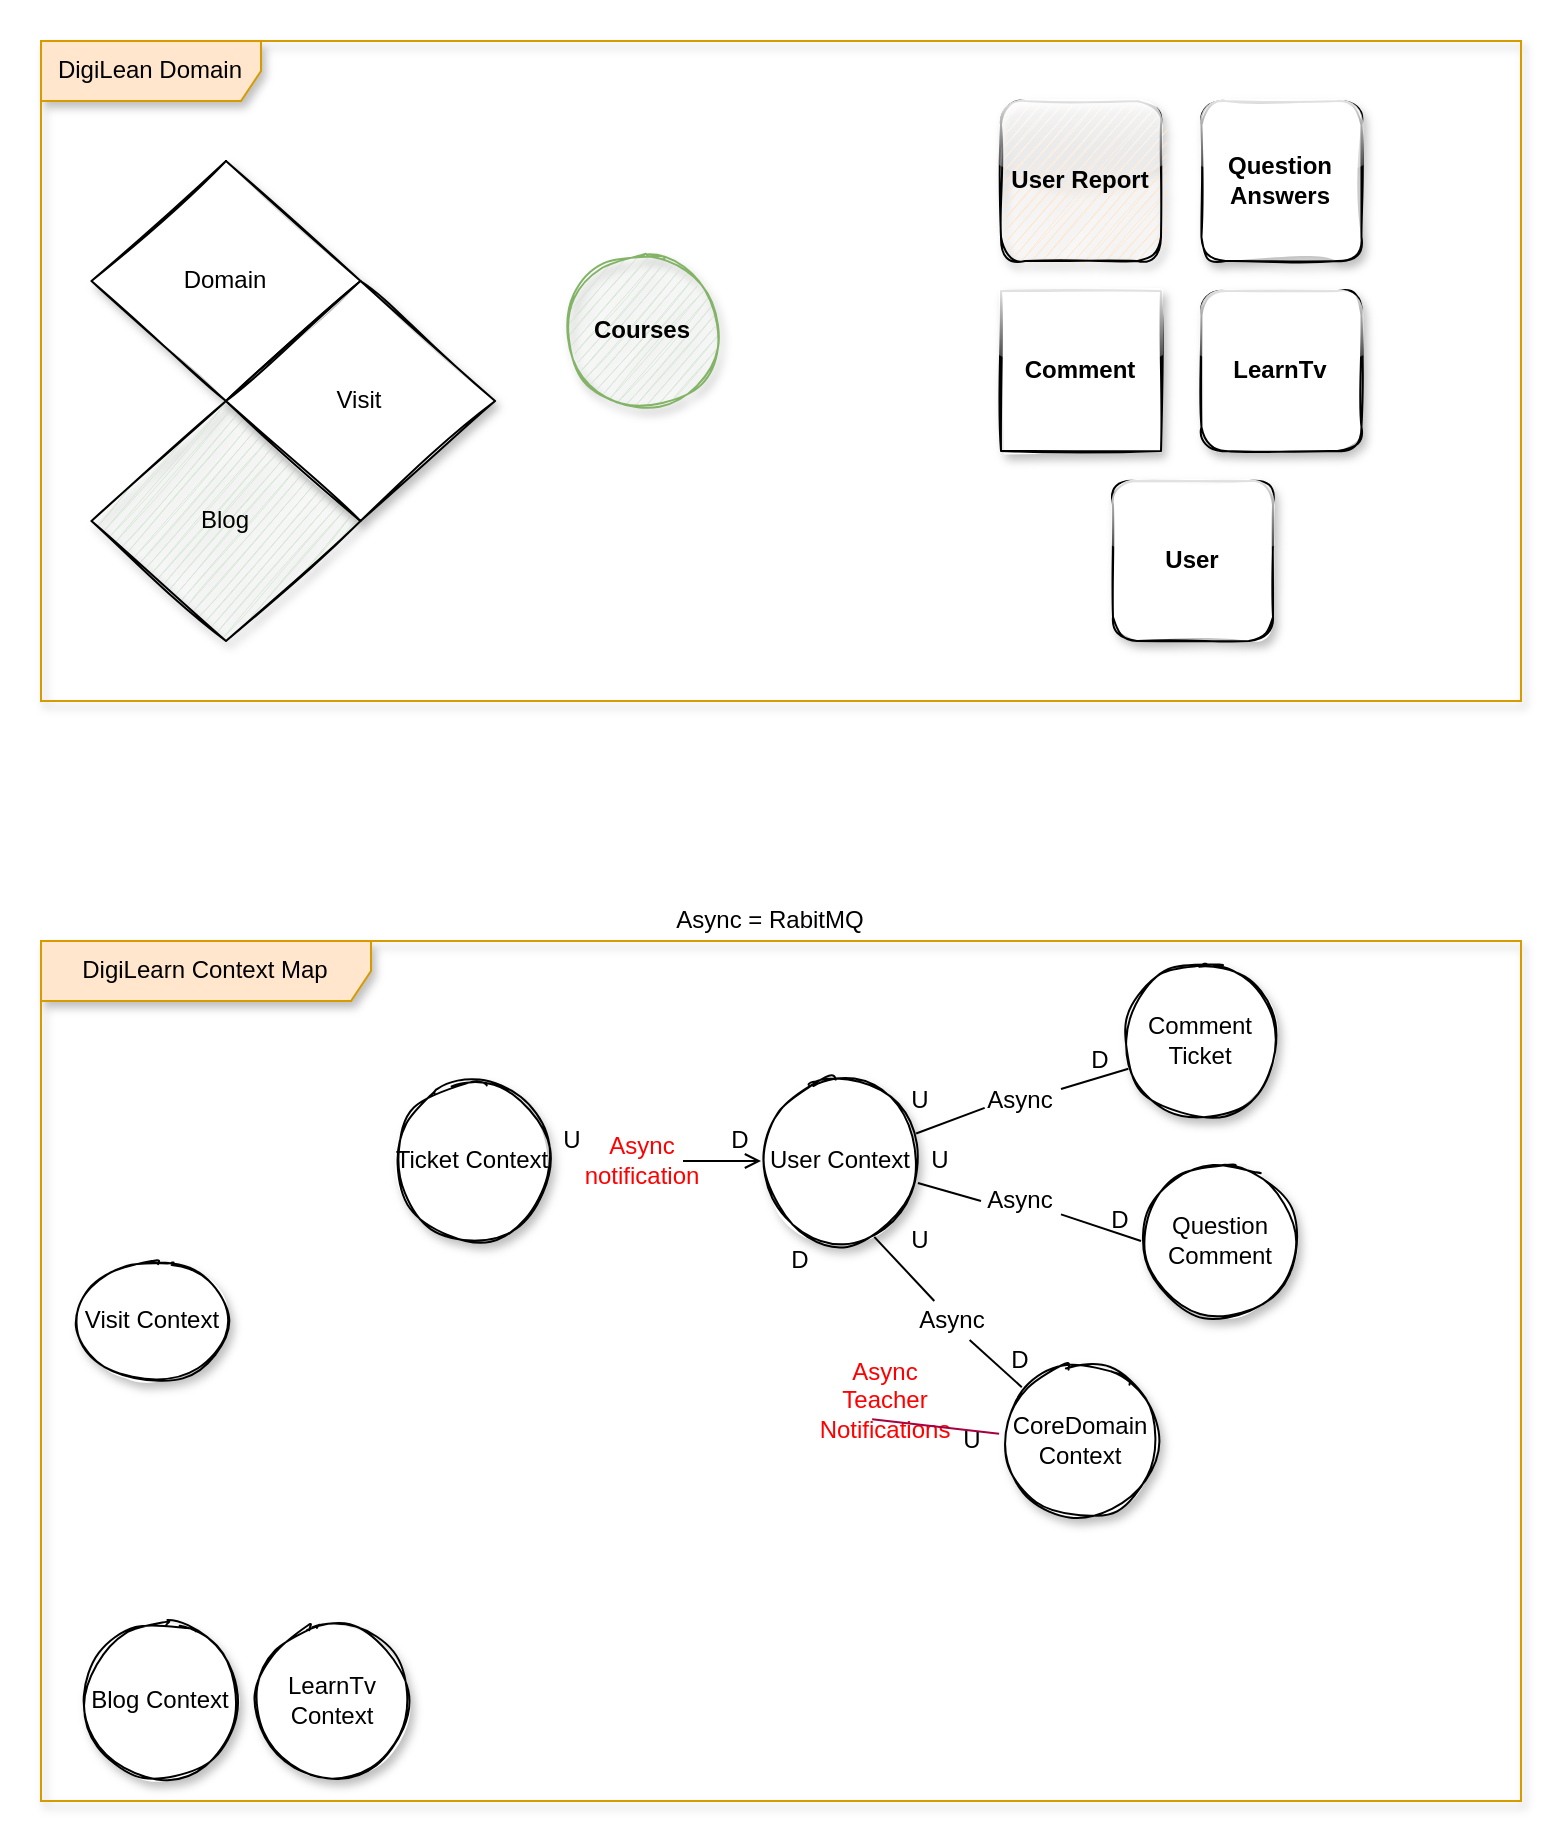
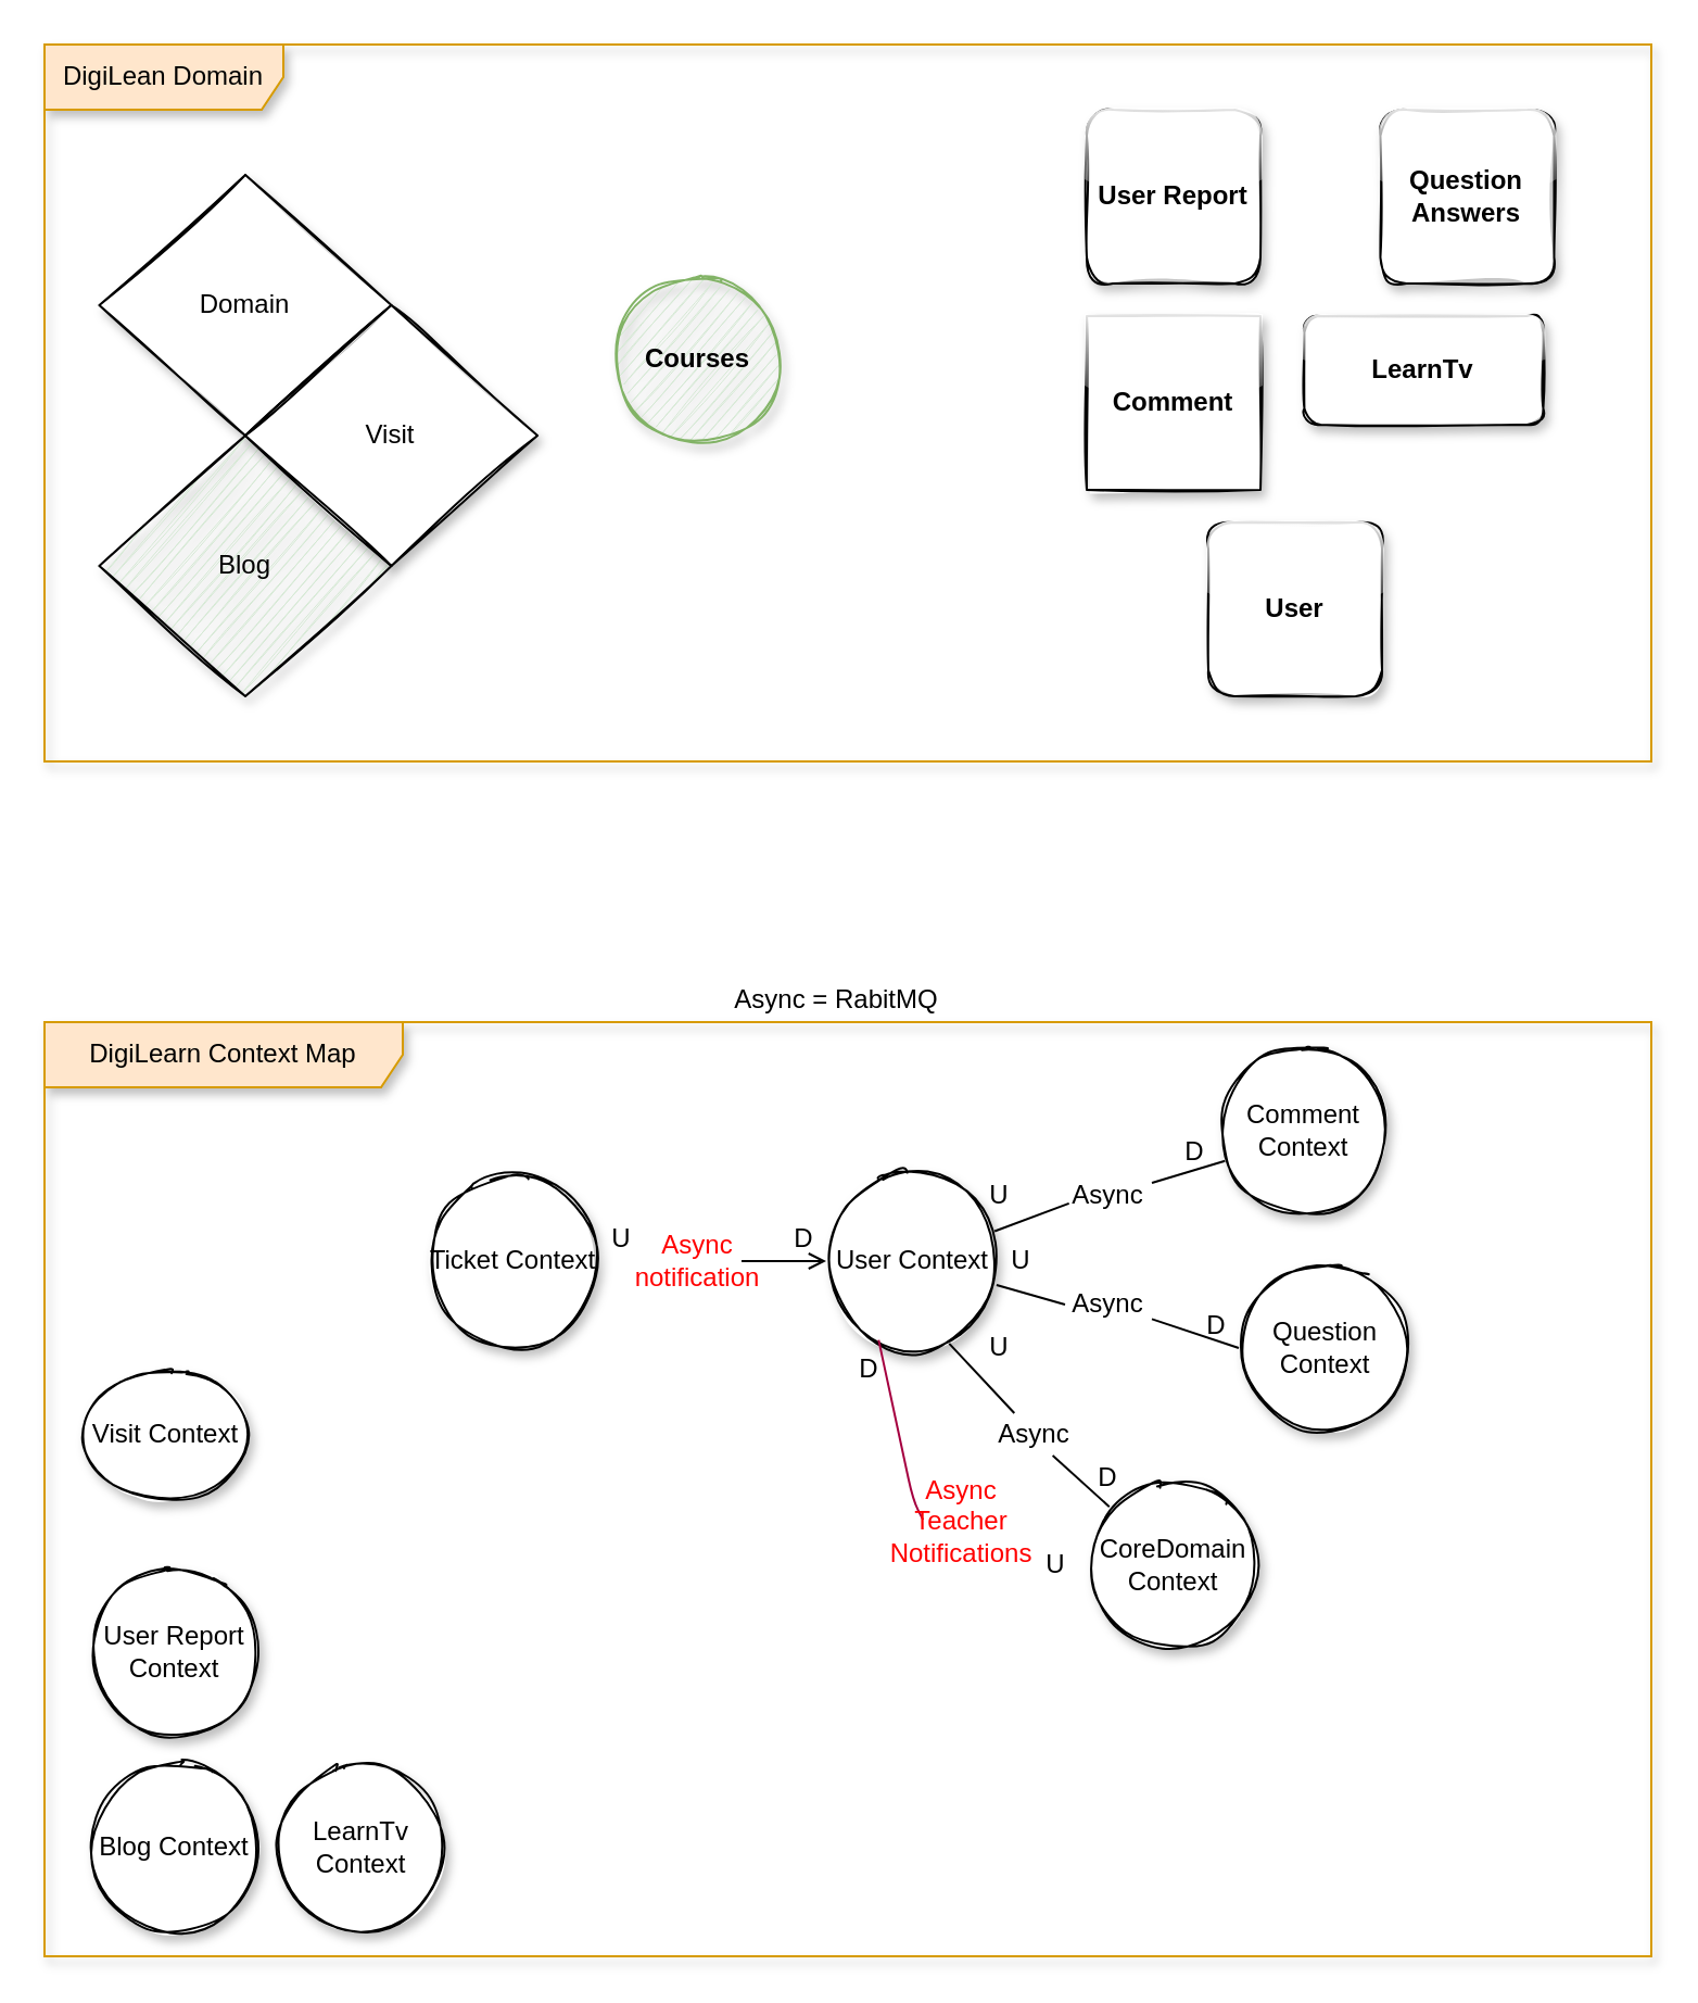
- <mxCell id="49" value="&lt;b&gt;User Report&lt;/b&gt;" style="whiteSpace=wrap;html=1;aspect=fixed;shadow=1;sketch=1;glass=1;rounded=1;fillColor=#ffe6cc;" parent="39" vertex="1"><mxGeometry x="480.004" y="30" width="80" height="80" as="geometry" /></mxCell>
+ <mxCell id="49" value="&lt;b&gt;User Report&lt;/b&gt;" style="whiteSpace=wrap;html=1;aspect=fixed;shadow=1;sketch=1;glass=1;rounded=1;" parent="39" vertex="1"><mxGeometry x="480.004" y="30" width="80" height="80" as="geometry" /></mxCell>
- <mxCell id="45" value="&lt;b&gt;Question Answers&lt;/b&gt;" style="whiteSpace=wrap;html=1;aspect=fixed;shadow=1;sketch=1;rounded=1;glass=1;" parent="39" vertex="1"><mxGeometry x="580.227" y="30" width="80" height="80" as="geometry" /></mxCell>
+ <mxCell id="45" value="&lt;b&gt;Question Answers&lt;/b&gt;" style="whiteSpace=wrap;html=1;aspect=fixed;shadow=1;sketch=1;rounded=1;glass=1;" parent="39" vertex="1"><mxGeometry x="615.227" y="30" width="80" height="80" as="geometry" /></mxCell>
- <mxCell id="46" value="&lt;b&gt;LearnTv&lt;/b&gt;" style="whiteSpace=wrap;html=1;aspect=fixed;shadow=1;sketch=1;glass=1;rounded=1;" parent="39" vertex="1"><mxGeometry x="580.227" y="125" width="80" height="80" as="geometry" /></mxCell>
+ <mxCell id="46" value="&lt;b&gt;LearnTv&lt;/b&gt;" style="whiteSpace=wrap;html=1;aspect=fixed;shadow=1;sketch=1;glass=1;rounded=1;" parent="39" vertex="1"><mxGeometry x="580.227" y="125" width="110" height="50" as="geometry" /></mxCell>
- <mxCell id="12" value="Comment Ticket" style="ellipse;whiteSpace=wrap;html=1;aspect=fixed;rounded=0;shadow=1;glass=1;sketch=1;gradientColor=none;" parent="2" vertex="1"><mxGeometry x="540" y="30" width="80" height="80" as="geometry" /></mxCell>
+ <mxCell id="12" value="Comment Context" style="ellipse;whiteSpace=wrap;html=1;aspect=fixed;rounded=0;shadow=1;glass=1;sketch=1;gradientColor=none;" parent="2" vertex="1"><mxGeometry x="540" y="30" width="80" height="80" as="geometry" /></mxCell>
- <mxCell id="4" value="Question Comment" style="ellipse;whiteSpace=wrap;html=1;aspect=fixed;rounded=0;shadow=1;glass=1;sketch=1;gradientColor=none;" parent="2" vertex="1"><mxGeometry x="550" y="130" width="80" height="80" as="geometry" /></mxCell>
+ <mxCell id="4" value="Question Context" style="ellipse;whiteSpace=wrap;html=1;aspect=fixed;rounded=0;shadow=1;glass=1;sketch=1;gradientColor=none;" parent="2" vertex="1"><mxGeometry x="550" y="130" width="80" height="80" as="geometry" /></mxCell>
+ <mxCell id="30" value="" style="endArrow=none;html=1;exitX=-0.012;exitY=0.454;exitDx=0;exitDy=0;exitPerimeter=0;entryX=0.302;entryY=0.954;entryDx=0;entryDy=0;entryPerimeter=0;fillColor=#d80073;strokeColor=#A50040;" edge="1" parent="2" source="33" target="10"><mxGeometry width="50" height="50" relative="1" as="geometry"><mxPoint x="366" y="270" as="sourcePoint" /><mxPoint x="416" y="220" as="targetPoint" /><Array as="points"><mxPoint x="400" y="240" /></Array></mxGeometry></mxCell>
- <mxCell id="34" value="" style="endArrow=none;html=1;exitX=-0.012;exitY=0.454;exitDx=0;exitDy=0;exitPerimeter=0;entryX=0.302;entryY=0.954;entryDx=0;entryDy=0;entryPerimeter=0;fillColor=#d80073;strokeColor=#A50040;" edge="1" parent="2" source="11" target="33"><mxGeometry width="50" height="50" relative="1" as="geometry"><mxPoint x="523.04" y="826.32" as="sourcePoint" /><mxPoint x="428.16" y="726.32" as="targetPoint" /><Array as="points" /></mxGeometry></mxCell>
+ <mxCell id="6" value="User Report Context" style="ellipse;whiteSpace=wrap;html=1;aspect=fixed;rounded=0;shadow=1;glass=1;sketch=1;gradientColor=none;" parent="2" vertex="1"><mxGeometry x="20" y="270" width="80" height="80" as="geometry" /></mxCell>
